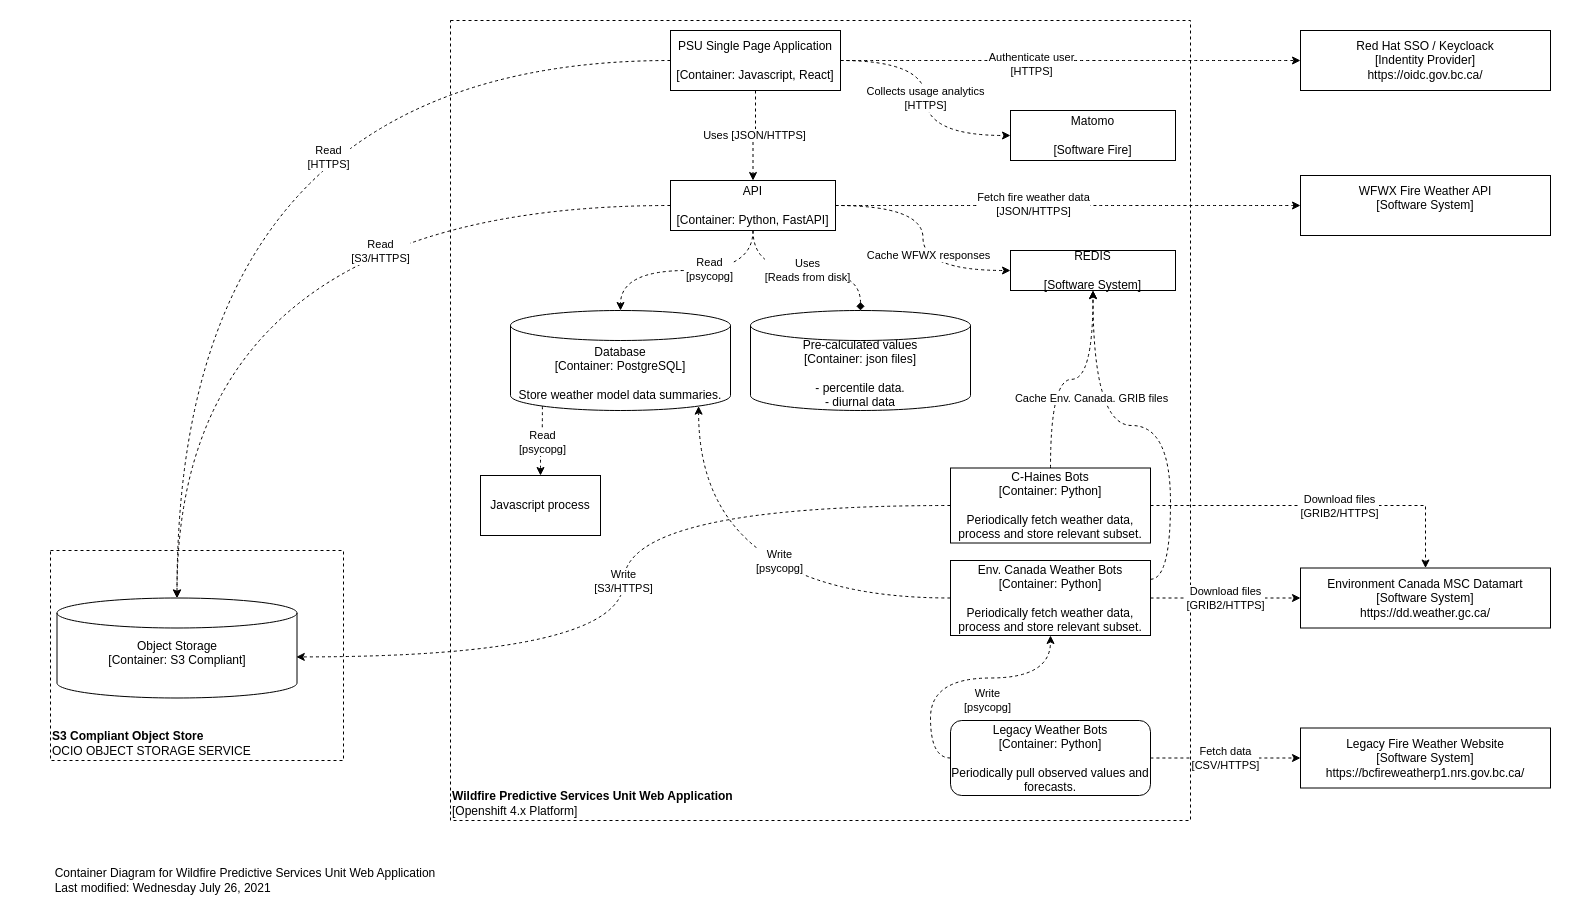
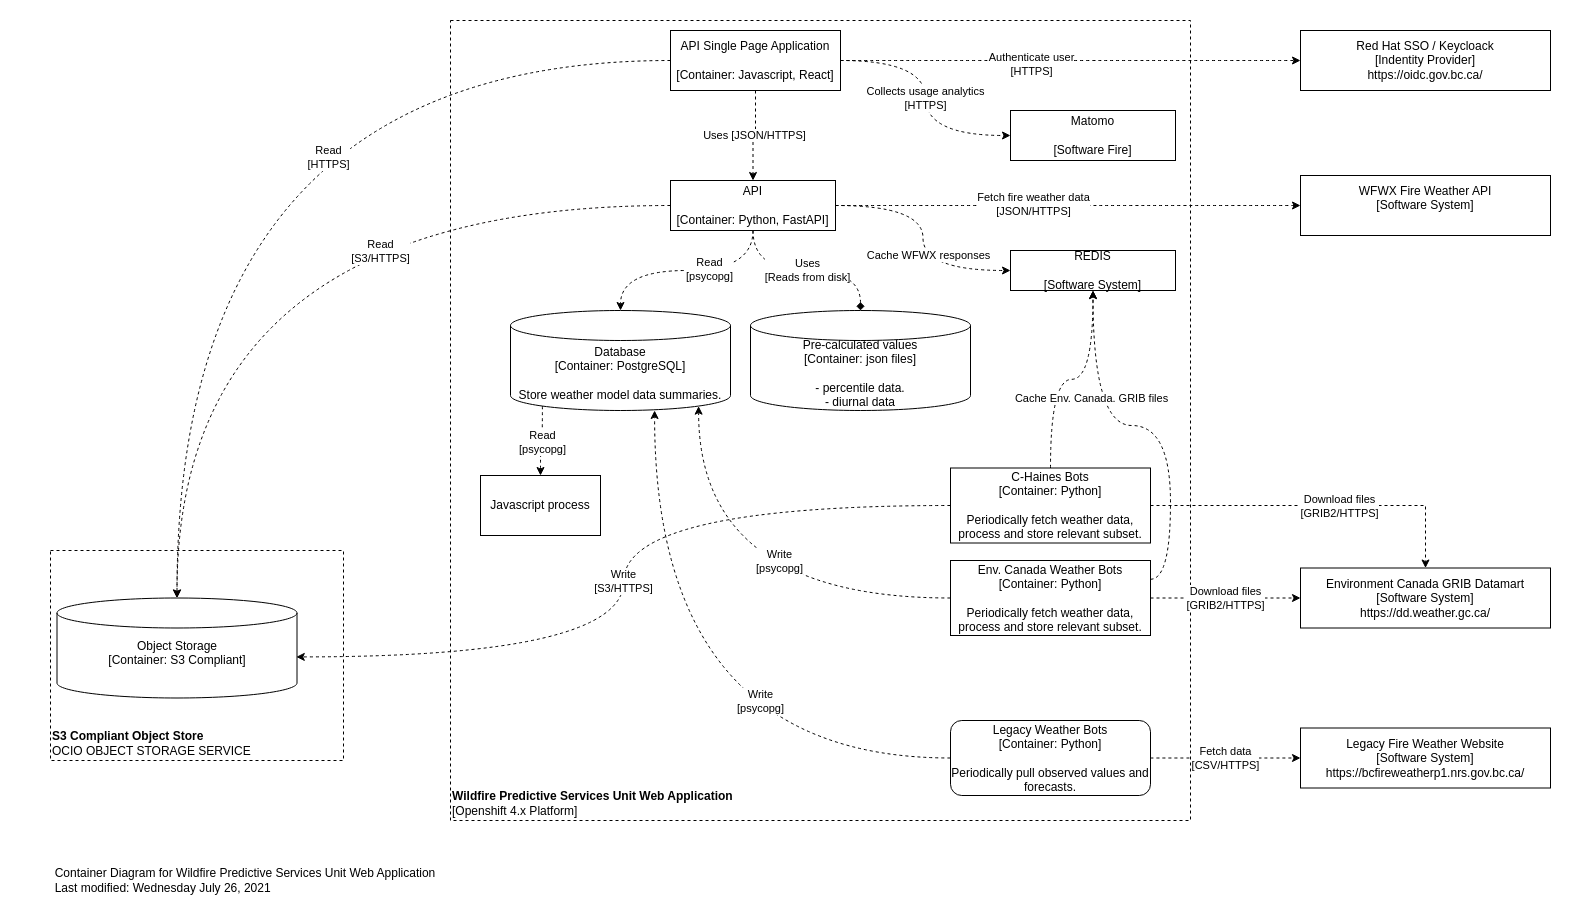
- <mxCell id="29" value="&lt;div&gt;PSU Single Page Application&lt;/div&gt;&lt;div&gt;&lt;br&gt;&lt;/div&gt;&lt;div&gt;[Container: Javascript, React]&lt;/div&gt;" style="rounded=0;whiteSpace=wrap;html=1;" parent="1" vertex="1"><mxGeometry x="670" y="30" width="170" height="60" as="geometry" /></mxCell>
+ <mxCell id="29" value="&lt;div&gt;API Single Page Application&lt;/div&gt;&lt;div&gt;&lt;br&gt;&lt;/div&gt;&lt;div&gt;[Container: Javascript, React]&lt;/div&gt;" style="rounded=0;whiteSpace=wrap;html=1;" parent="1" vertex="1"><mxGeometry x="670" y="30" width="170" height="60" as="geometry" /></mxCell>
- <mxCell id="22" value="&lt;div&gt;Environment Canada MSC Datamart&lt;/div&gt;&lt;div&gt;[Software System]&lt;/div&gt;&lt;div&gt;https://dd.weather.gc.ca/&lt;/div&gt;" style="rounded=0;whiteSpace=wrap;html=1;" parent="1" vertex="1"><mxGeometry x="1300" y="567.5" width="250" height="60" as="geometry" /></mxCell>
+ <mxCell id="22" value="&lt;div&gt;Environment Canada GRIB Datamart&lt;/div&gt;&lt;div&gt;[Software System]&lt;/div&gt;&lt;div&gt;https://dd.weather.gc.ca/&lt;/div&gt;" style="rounded=0;whiteSpace=wrap;html=1;" parent="1" vertex="1"><mxGeometry x="1300" y="567.5" width="250" height="60" as="geometry" /></mxCell>
- <mxCell id="34" value="&lt;font color=&quot;#000000&quot;&gt;Write&lt;br&gt;[psycopg]&lt;br&gt;&lt;/font&gt;" style="edgeStyle=orthogonalEdgeStyle;curved=1;orthogonalLoop=1;jettySize=auto;html=1;exitX=0;exitY=0.5;exitDx=0;exitDy=0;dashed=1;strokeColor=#000000;fontColor=#FF031C;" parent="1" source="35" target="13" edge="1"><mxGeometry x="-0.409" y="-57" relative="1" as="geometry"><mxPoint as="offset" /></mxGeometry></mxCell>
+ <mxCell id="34" value="&lt;font color=&quot;#000000&quot;&gt;Write&lt;br&gt;[psycopg]&lt;br&gt;&lt;/font&gt;" style="edgeStyle=orthogonalEdgeStyle;curved=1;orthogonalLoop=1;jettySize=auto;html=1;exitX=0;exitY=0.5;exitDx=0;exitDy=0;entryX=0.655;entryY=1;entryDx=0;entryDy=0;entryPerimeter=0;dashed=1;strokeColor=#000000;fontColor=#FF031C;" parent="1" source="35" target="7" edge="1"><mxGeometry x="-0.409" y="-57" relative="1" as="geometry"><mxPoint as="offset" /></mxGeometry></mxCell>
